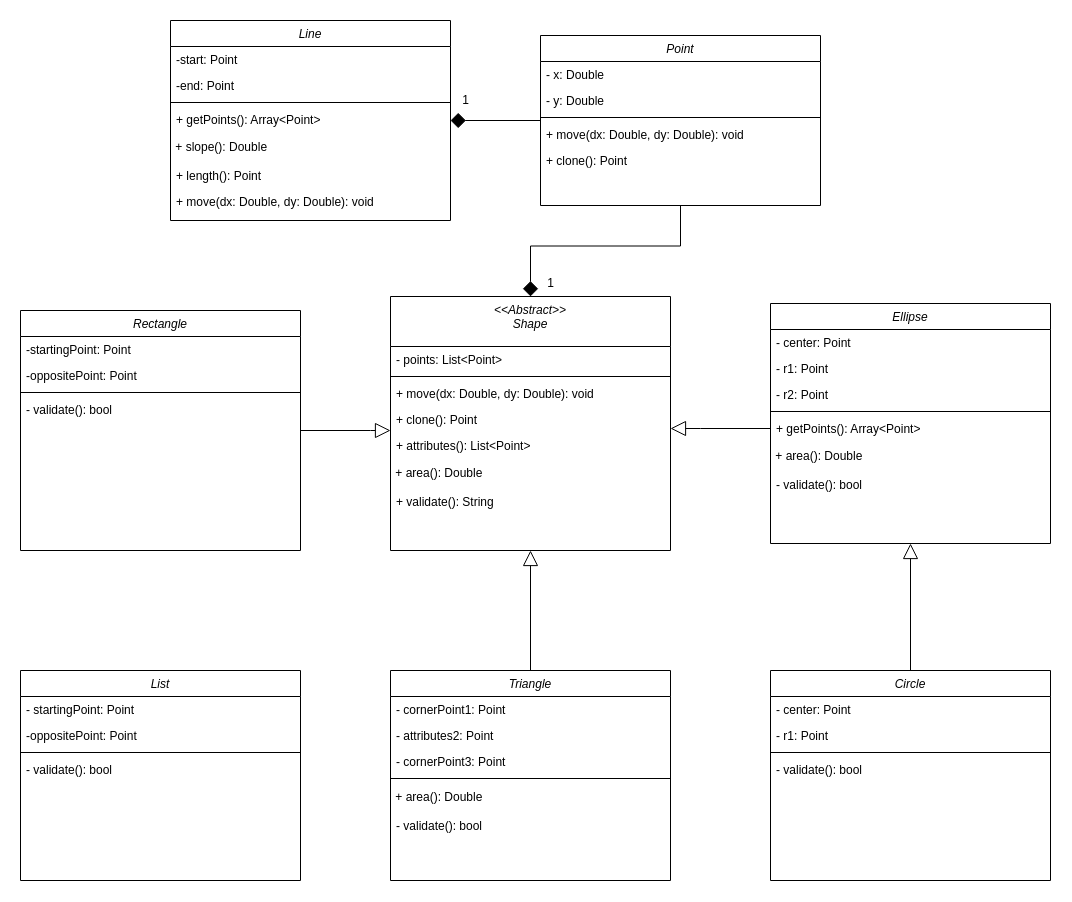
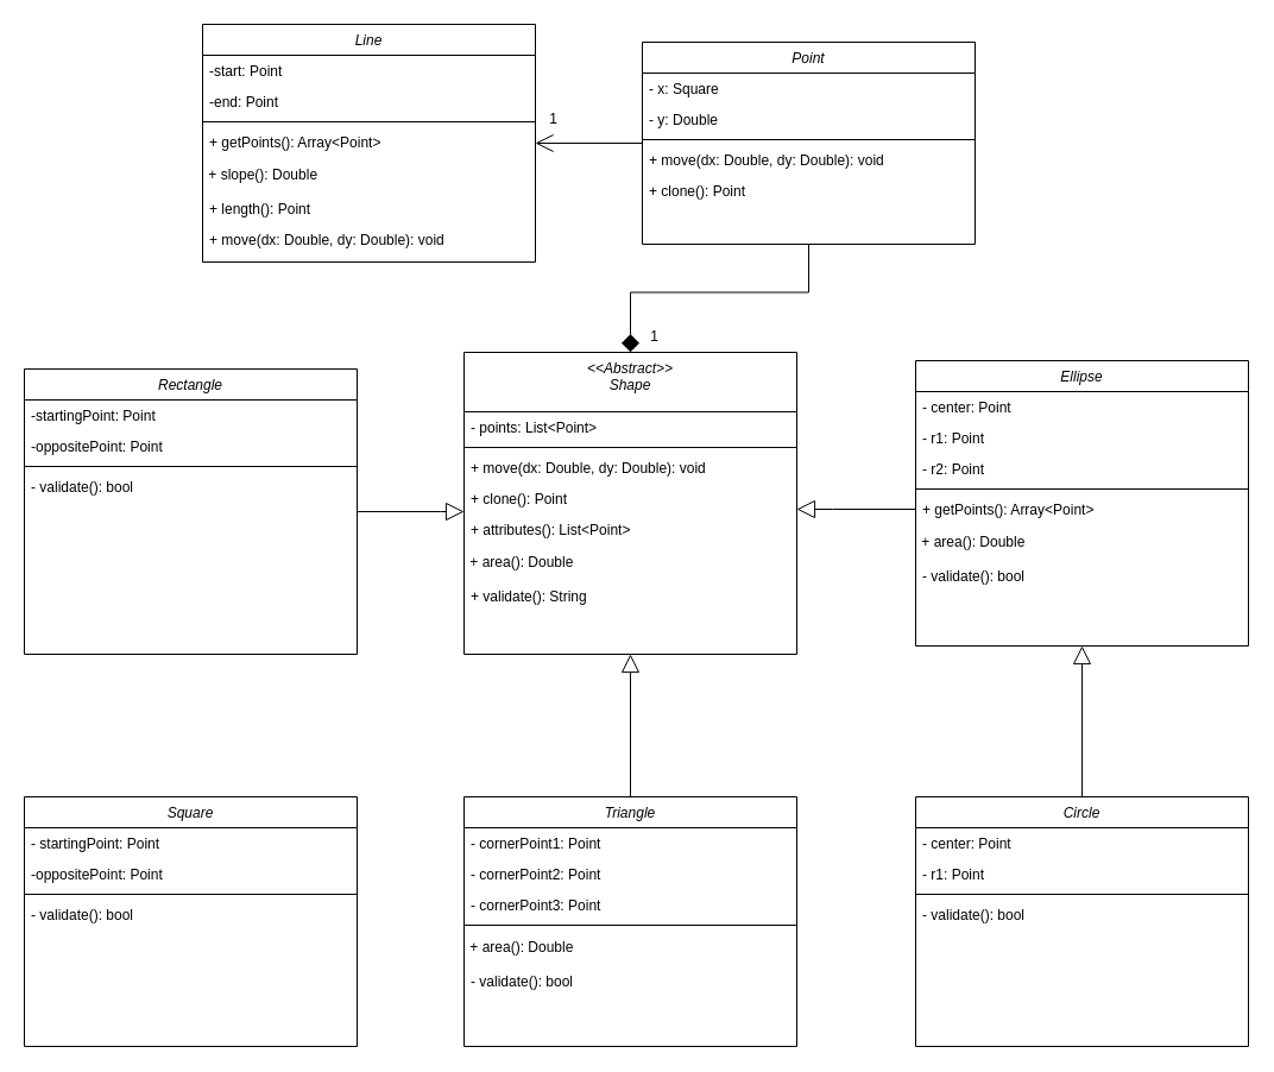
- <mxCell id="5" value="- x: Double" style="text;align=left;verticalAlign=top;spacingLeft=4;spacingRight=4;overflow=hidden;rotatable=0;points=[[0,0.5],[1,0.5]];portConstraint=eastwest;" parent="4" vertex="1"><mxGeometry y="26" width="280" height="26" as="geometry" /></mxCell>
+ <mxCell id="5" value="- x: Square" style="text;align=left;verticalAlign=top;spacingLeft=4;spacingRight=4;overflow=hidden;rotatable=0;points=[[0,0.5],[1,0.5]];portConstraint=eastwest;" parent="4" vertex="1"><mxGeometry y="26" width="280" height="26" as="geometry" /></mxCell>
- <mxCell id="3" style="edgeStyle=orthogonalEdgeStyle;rounded=0;orthogonalLoop=1;jettySize=auto;html=1;endArrow=diamond;endFill=1;endSize=13;" parent="1" source="4" target="10" edge="1"><mxGeometry relative="1" as="geometry" /></mxCell>
+ <mxCell id="3" style="edgeStyle=orthogonalEdgeStyle;rounded=0;orthogonalLoop=1;jettySize=auto;html=1;endArrow=open;endFill=1;endSize=13;" parent="1" source="4" target="10" edge="1"><mxGeometry relative="1" as="geometry" /></mxCell>
- <mxCell id="24" value="List" style="swimlane;fontStyle=2;align=center;verticalAlign=top;childLayout=stackLayout;horizontal=1;startSize=26;horizontalStack=0;resizeParent=1;resizeLast=0;collapsible=1;marginBottom=0;rounded=0;shadow=0;strokeWidth=1;" parent="1" vertex="1"><mxGeometry x="20" y="670" width="280" height="210" as="geometry"><mxRectangle x="230" y="140" width="160" height="26" as="alternateBounds" /></mxGeometry></mxCell>
+ <mxCell id="24" value="Square" style="swimlane;fontStyle=2;align=center;verticalAlign=top;childLayout=stackLayout;horizontal=1;startSize=26;horizontalStack=0;resizeParent=1;resizeLast=0;collapsible=1;marginBottom=0;rounded=0;shadow=0;strokeWidth=1;" parent="1" vertex="1"><mxGeometry x="20" y="670" width="280" height="210" as="geometry"><mxRectangle x="230" y="140" width="160" height="26" as="alternateBounds" /></mxGeometry></mxCell>
- <mxCell id="46" value="- attributes2: Point" style="text;align=left;verticalAlign=top;spacingLeft=4;spacingRight=4;overflow=hidden;rotatable=0;points=[[0,0.5],[1,0.5]];portConstraint=eastwest;rounded=0;shadow=0;html=0;" parent="44" vertex="1"><mxGeometry y="52" width="280" height="26" as="geometry" /></mxCell>
+ <mxCell id="46" value="- cornerPoint2: Point" style="text;align=left;verticalAlign=top;spacingLeft=4;spacingRight=4;overflow=hidden;rotatable=0;points=[[0,0.5],[1,0.5]];portConstraint=eastwest;rounded=0;shadow=0;html=0;" parent="44" vertex="1"><mxGeometry y="52" width="280" height="26" as="geometry" /></mxCell>
